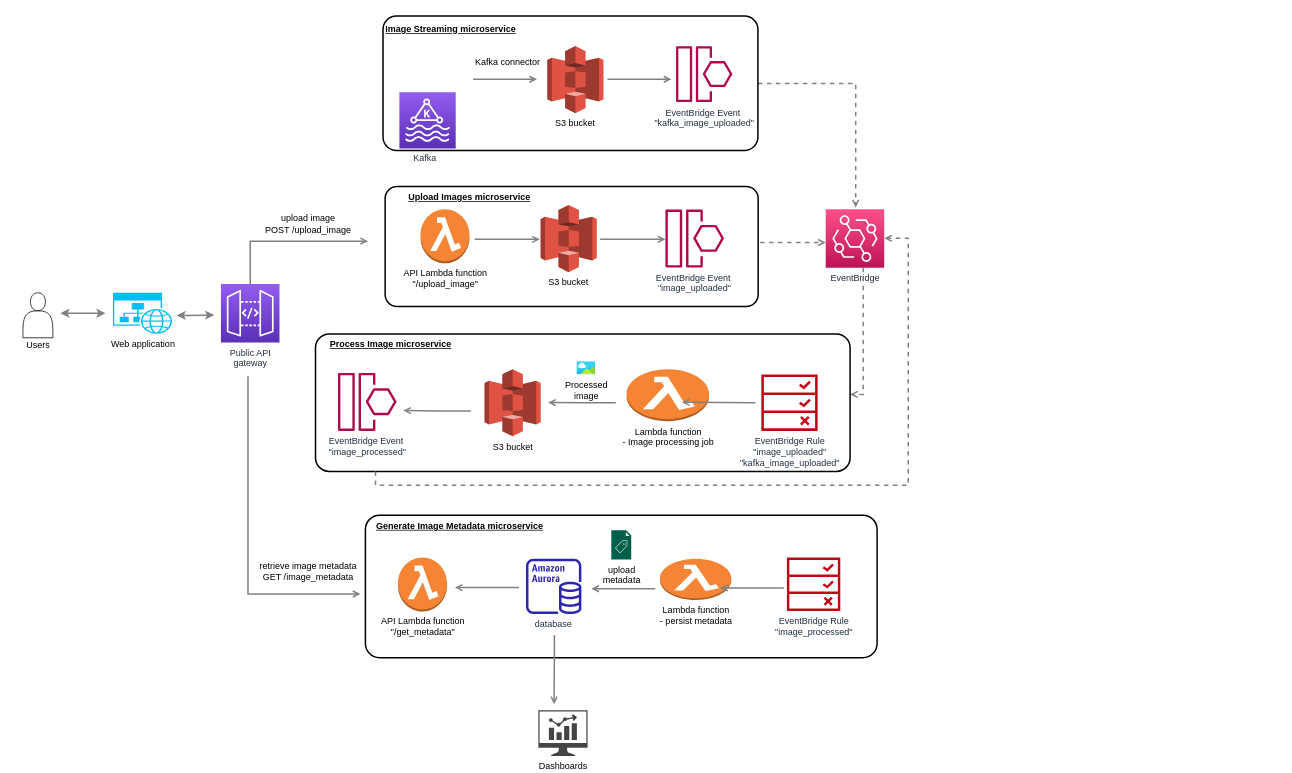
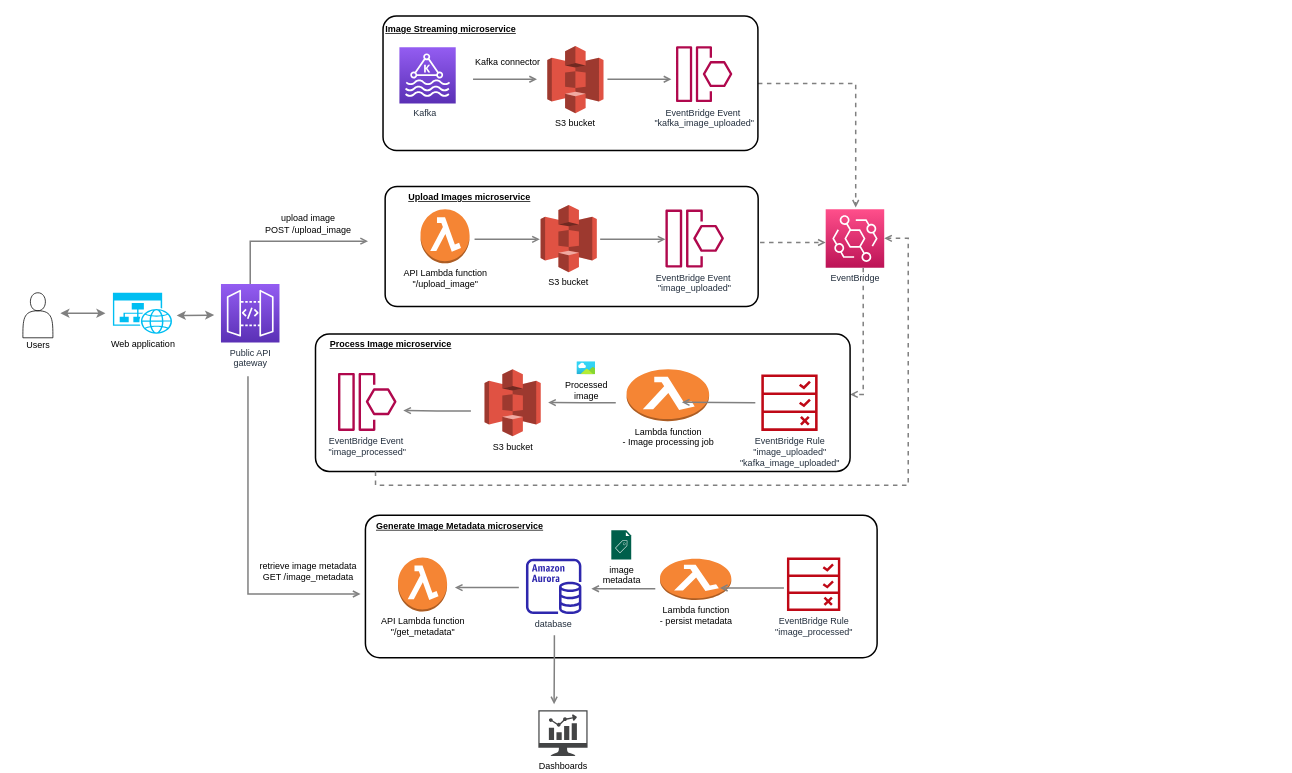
- <mxCell id="20" value="Kafka&amp;nbsp;&amp;nbsp;" style="sketch=0;points=[[0,0,0],[0.25,0,0],[0.5,0,0],[0.75,0,0],[1,0,0],[0,1,0],[0.25,1,0],[0.5,1,0],[0.75,1,0],[1,1,0],[0,0.25,0],[0,0.5,0],[0,0.75,0],[1,0.25,0],[1,0.5,0],[1,0.75,0]];outlineConnect=0;fontColor=#232F3E;gradientColor=#945DF2;gradientDirection=north;fillColor=#5A30B5;strokeColor=#ffffff;dashed=0;verticalLabelPosition=bottom;verticalAlign=top;align=center;html=1;fontSize=12;fontStyle=0;aspect=fixed;shape=mxgraph.aws4.resourceIcon;resIcon=mxgraph.aws4.managed_streaming_for_kafka;" vertex="1" parent="18"><mxGeometry x="31.842" y="101.377" width="75.057" height="75.057" as="geometry" /></mxCell>
+ <mxCell id="20" value="Kafka&amp;nbsp;&amp;nbsp;" style="sketch=0;points=[[0,0,0],[0.25,0,0],[0.5,0,0],[0.75,0,0],[1,0,0],[0,1,0],[0.25,1,0],[0.5,1,0],[0.75,1,0],[1,1,0],[0,0.25,0],[0,0.5,0],[0,0.75,0],[1,0.25,0],[1,0.5,0],[1,0.75,0]];outlineConnect=0;fontColor=#232F3E;gradientColor=#945DF2;gradientDirection=north;fillColor=#5A30B5;strokeColor=#ffffff;dashed=0;verticalLabelPosition=bottom;verticalAlign=top;align=center;html=1;fontSize=12;fontStyle=0;aspect=fixed;shape=mxgraph.aws4.resourceIcon;resIcon=mxgraph.aws4.managed_streaming_for_kafka;" vertex="1" parent="18"><mxGeometry x="31.842" y="41.377" width="75.057" height="75.057" as="geometry" /></mxCell>
- <mxCell id="49" value="upload &lt;br&gt;metadata" style="sketch=0;pointerEvents=1;shadow=0;dashed=0;html=1;strokeColor=none;fillColor=#005F4B;labelPosition=center;verticalLabelPosition=bottom;verticalAlign=top;align=center;outlineConnect=0;shape=mxgraph.veeam2.metadata_file;" vertex="1" parent="46"><mxGeometry x="284.271" y="20" width="26.522" height="39" as="geometry" /></mxCell>
+ <mxCell id="49" value="image &lt;br&gt;metadata" style="sketch=0;pointerEvents=1;shadow=0;dashed=0;html=1;strokeColor=none;fillColor=#005F4B;labelPosition=center;verticalLabelPosition=bottom;verticalAlign=top;align=center;outlineConnect=0;shape=mxgraph.veeam2.metadata_file;" vertex="1" parent="46"><mxGeometry x="284.271" y="20" width="26.522" height="39" as="geometry" /></mxCell>
